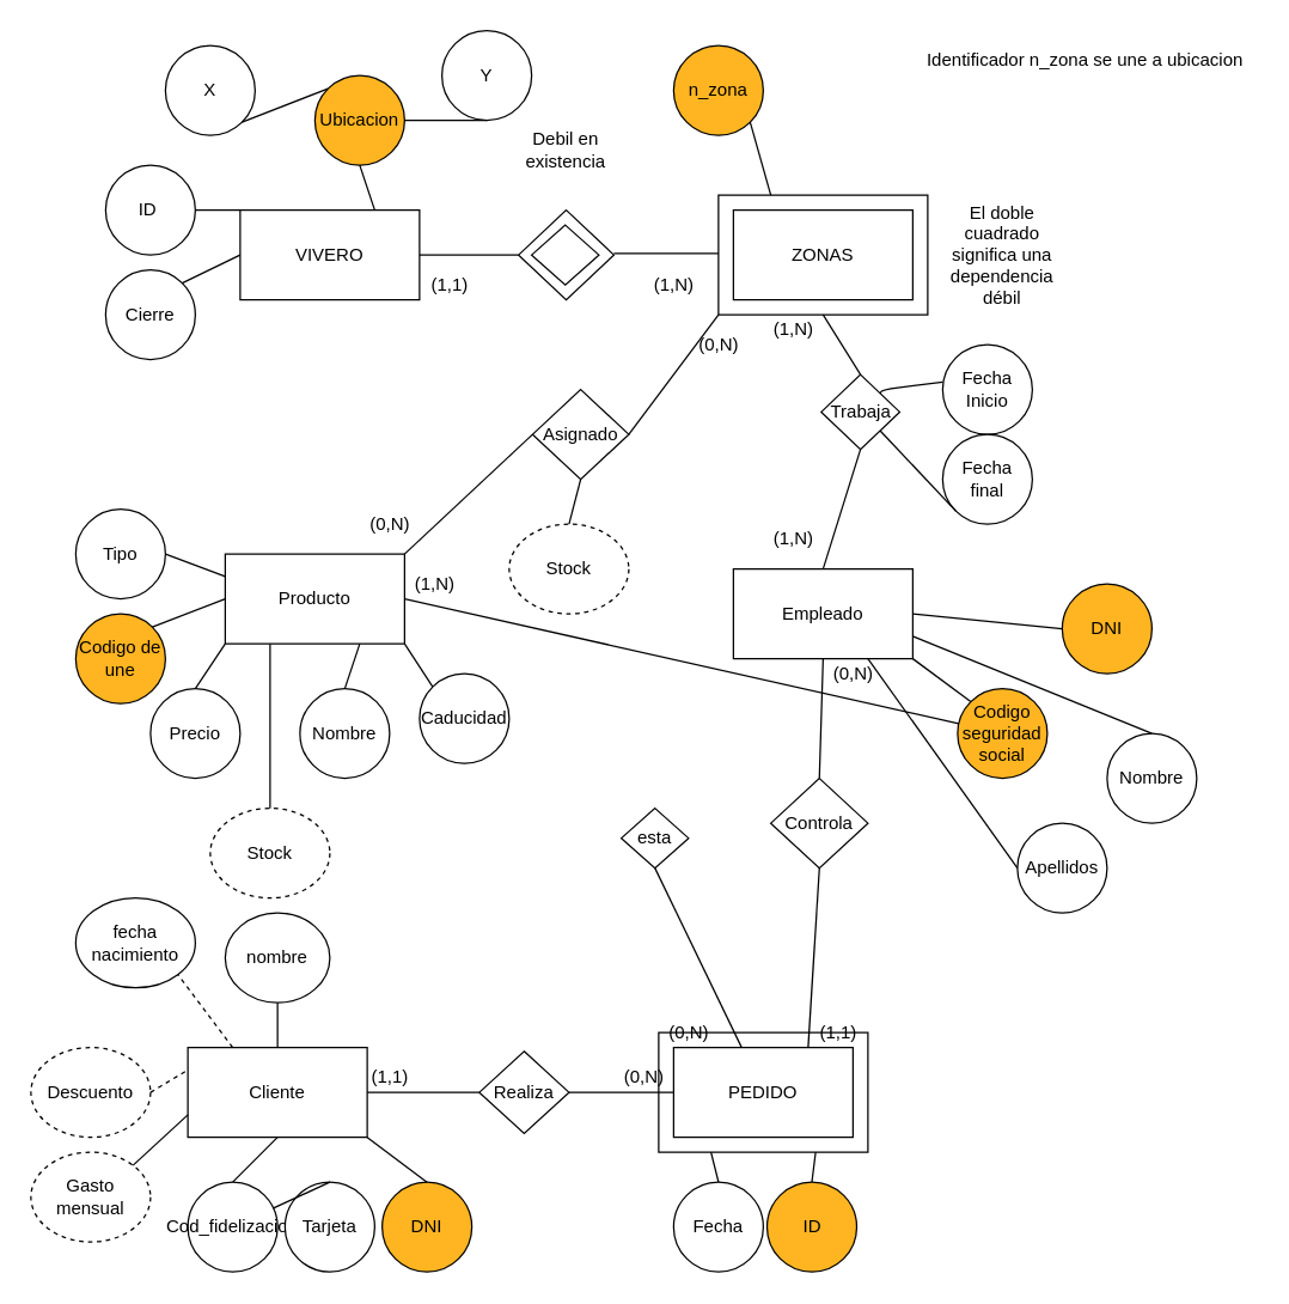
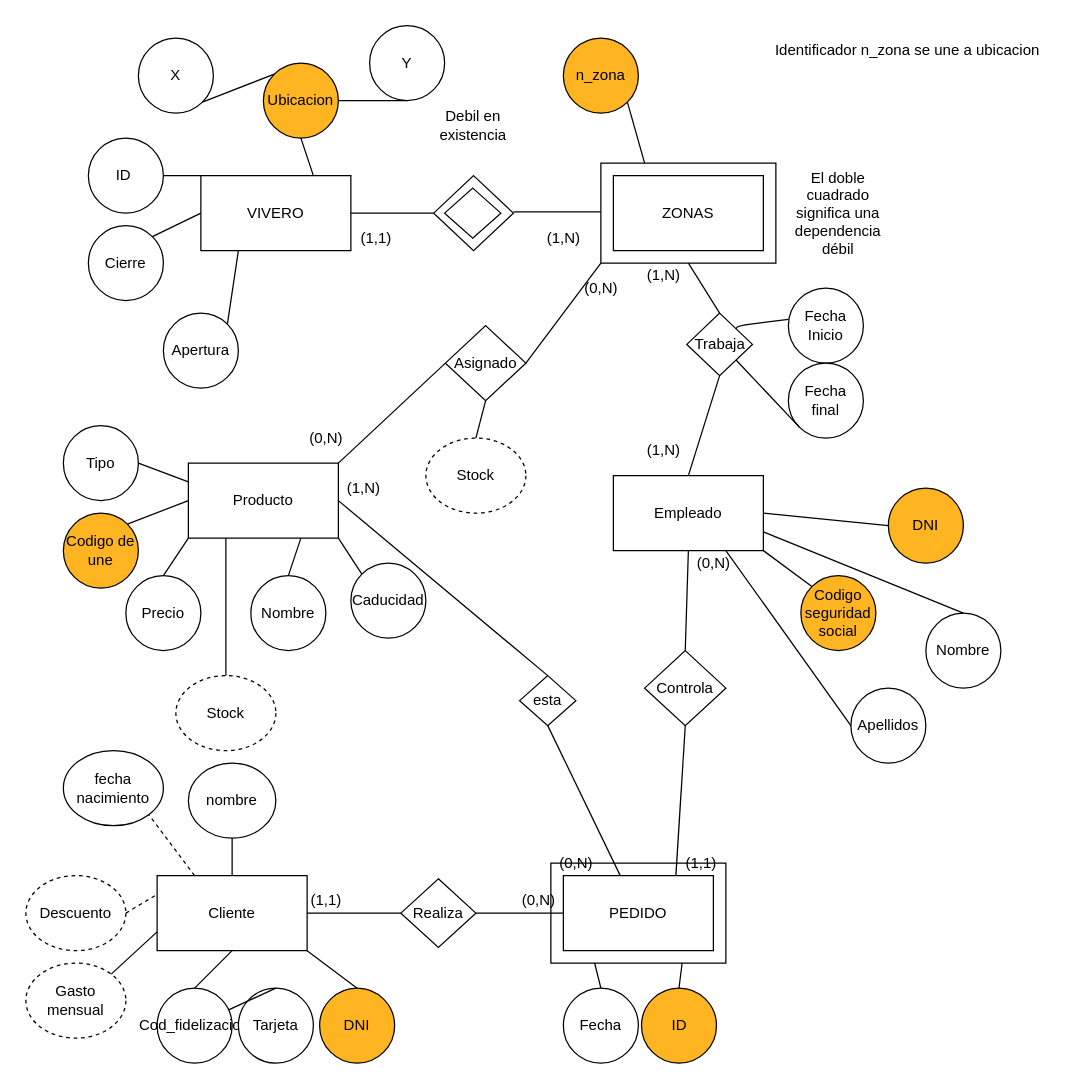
+ <mxCell id="78" value="" style="endArrow=none;html=1;entryX=1;entryY=0;entryDx=0;entryDy=0;exitX=0.25;exitY=1;exitDx=0;exitDy=0;" edge="1" parent="1" source="2" target="4"><mxGeometry width="50" height="50" relative="1" as="geometry"><mxPoint x="170" y="180" as="sourcePoint" /><mxPoint x="131.213" y="198.787" as="targetPoint" /></mxGeometry></mxCell>
+ <mxCell id="4" value="Apertura" style="ellipse;whiteSpace=wrap;html=1;aspect=fixed;" parent="1" vertex="1"><mxGeometry x="130" y="250" width="60" height="60" as="geometry" /></mxCell>
- <mxCell id="55" value="" style="endArrow=none;html=1;exitX=1;exitY=0.5;exitDx=0;exitDy=0;" parent="1" source="33" target="23" edge="1"><mxGeometry width="50" height="50" relative="1" as="geometry"><mxPoint x="425" y="520" as="sourcePoint" /><mxPoint x="425" y="630" as="targetPoint" /></mxGeometry></mxCell>
+ <mxCell id="55" value="" style="endArrow=none;html=1;entryX=0.5;entryY=0;entryDx=0;entryDy=0;exitX=1;exitY=0.5;exitDx=0;exitDy=0;" parent="1" source="33" target="54" edge="1"><mxGeometry width="50" height="50" relative="1" as="geometry"><mxPoint x="425" y="520" as="sourcePoint" /><mxPoint x="425" y="630" as="targetPoint" /></mxGeometry></mxCell>
